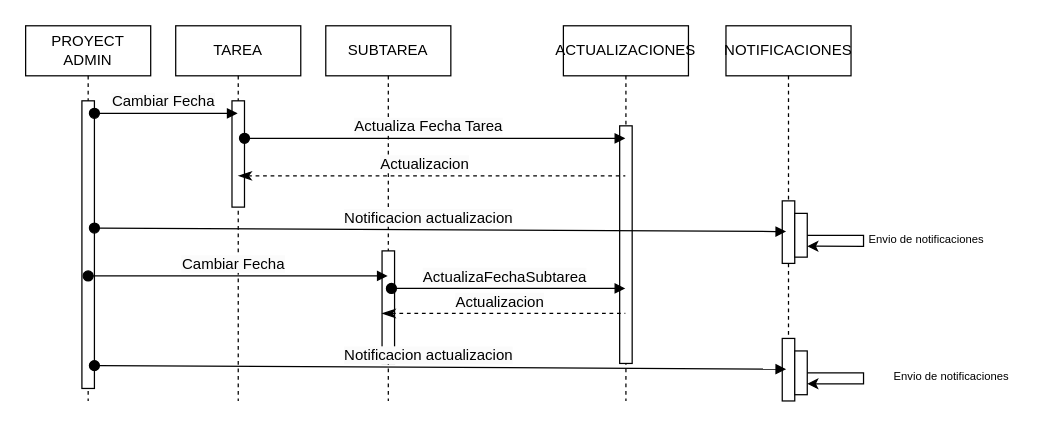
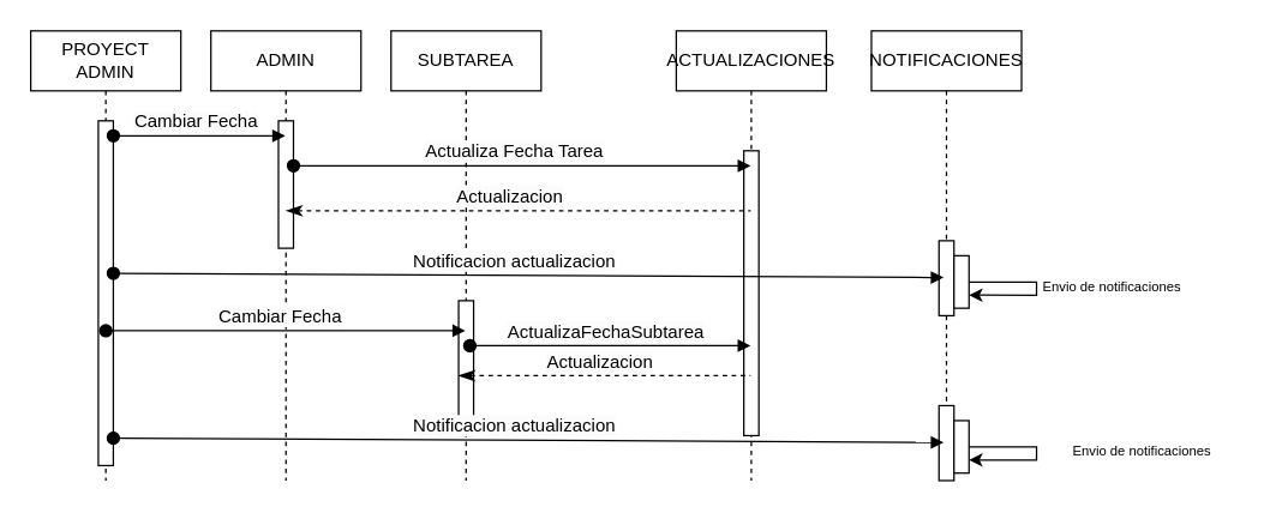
- <mxCell id="3" value="TAREA" style="shape=umlLifeline;perimeter=lifelinePerimeter;whiteSpace=wrap;html=1;container=1;dropTarget=0;collapsible=0;recursiveResize=0;outlineConnect=0;portConstraint=eastwest;newEdgeStyle={&quot;edgeStyle&quot;:&quot;elbowEdgeStyle&quot;,&quot;elbow&quot;:&quot;vertical&quot;,&quot;curved&quot;:0,&quot;rounded&quot;:0};" parent="1" vertex="1"><mxGeometry x="140" y="20" width="100" height="300" as="geometry" /></mxCell>
+ <mxCell id="3" value="ADMIN" style="shape=umlLifeline;perimeter=lifelinePerimeter;whiteSpace=wrap;html=1;container=1;dropTarget=0;collapsible=0;recursiveResize=0;outlineConnect=0;portConstraint=eastwest;newEdgeStyle={&quot;edgeStyle&quot;:&quot;elbowEdgeStyle&quot;,&quot;elbow&quot;:&quot;vertical&quot;,&quot;curved&quot;:0,&quot;rounded&quot;:0};" parent="1" vertex="1"><mxGeometry x="140" y="20" width="100" height="300" as="geometry" /></mxCell>
